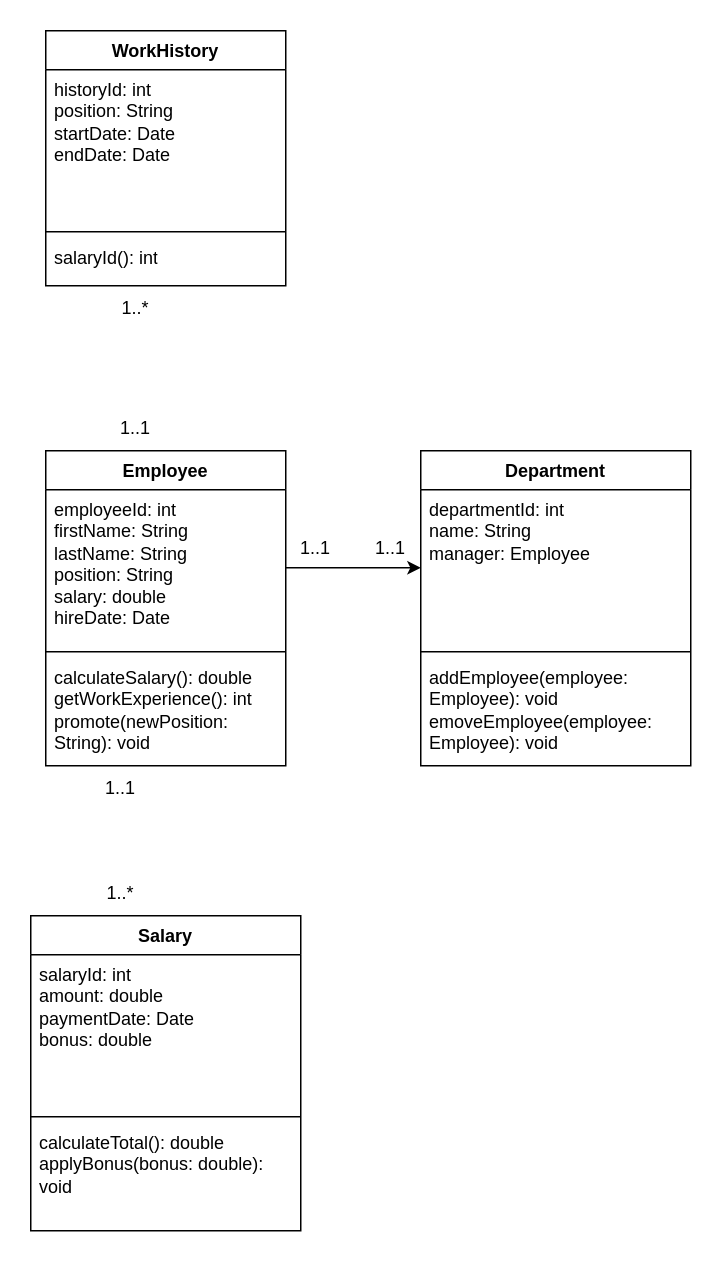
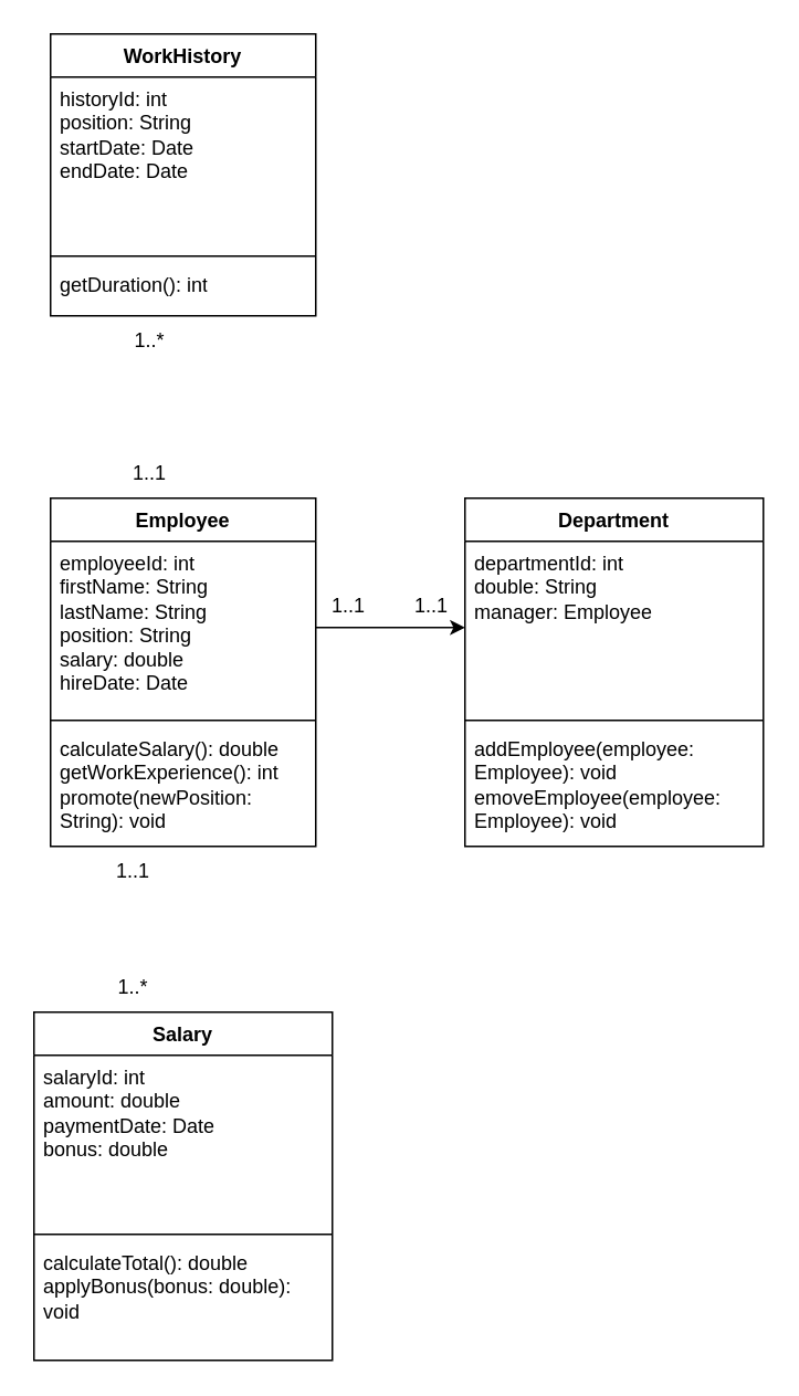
- <mxCell id="17" value="salaryId(): int" style="text;strokeColor=none;fillColor=none;align=left;verticalAlign=top;spacingLeft=4;spacingRight=4;overflow=hidden;rotatable=0;points=[[0,0.5],[1,0.5]];portConstraint=eastwest;whiteSpace=wrap;html=1;" vertex="1" parent="14"><mxGeometry y="138" width="160" height="32" as="geometry" /></mxCell>
+ <mxCell id="17" value="getDuration(): int" style="text;strokeColor=none;fillColor=none;align=left;verticalAlign=top;spacingLeft=4;spacingRight=4;overflow=hidden;rotatable=0;points=[[0,0.5],[1,0.5]];portConstraint=eastwest;whiteSpace=wrap;html=1;" vertex="1" parent="14"><mxGeometry y="138" width="160" height="32" as="geometry" /></mxCell>
- <mxCell id="7" value="&lt;div&gt;&lt;div&gt;departmentId: int&lt;/div&gt;&lt;div&gt;name: String&lt;/div&gt;&lt;div&gt;manager: Employee&lt;/div&gt;&lt;/div&gt;" style="text;strokeColor=none;fillColor=none;align=left;verticalAlign=top;spacingLeft=4;spacingRight=4;overflow=hidden;rotatable=0;points=[[0,0.5],[1,0.5]];portConstraint=eastwest;whiteSpace=wrap;html=1;" vertex="1" parent="6"><mxGeometry y="26" width="180" height="104" as="geometry" /></mxCell>
+ <mxCell id="7" value="&lt;div&gt;&lt;div&gt;departmentId: int&lt;/div&gt;&lt;div&gt;double: String&lt;/div&gt;&lt;div&gt;manager: Employee&lt;/div&gt;&lt;/div&gt;" style="text;strokeColor=none;fillColor=none;align=left;verticalAlign=top;spacingLeft=4;spacingRight=4;overflow=hidden;rotatable=0;points=[[0,0.5],[1,0.5]];portConstraint=eastwest;whiteSpace=wrap;html=1;" vertex="1" parent="6"><mxGeometry y="26" width="180" height="104" as="geometry" /></mxCell>
